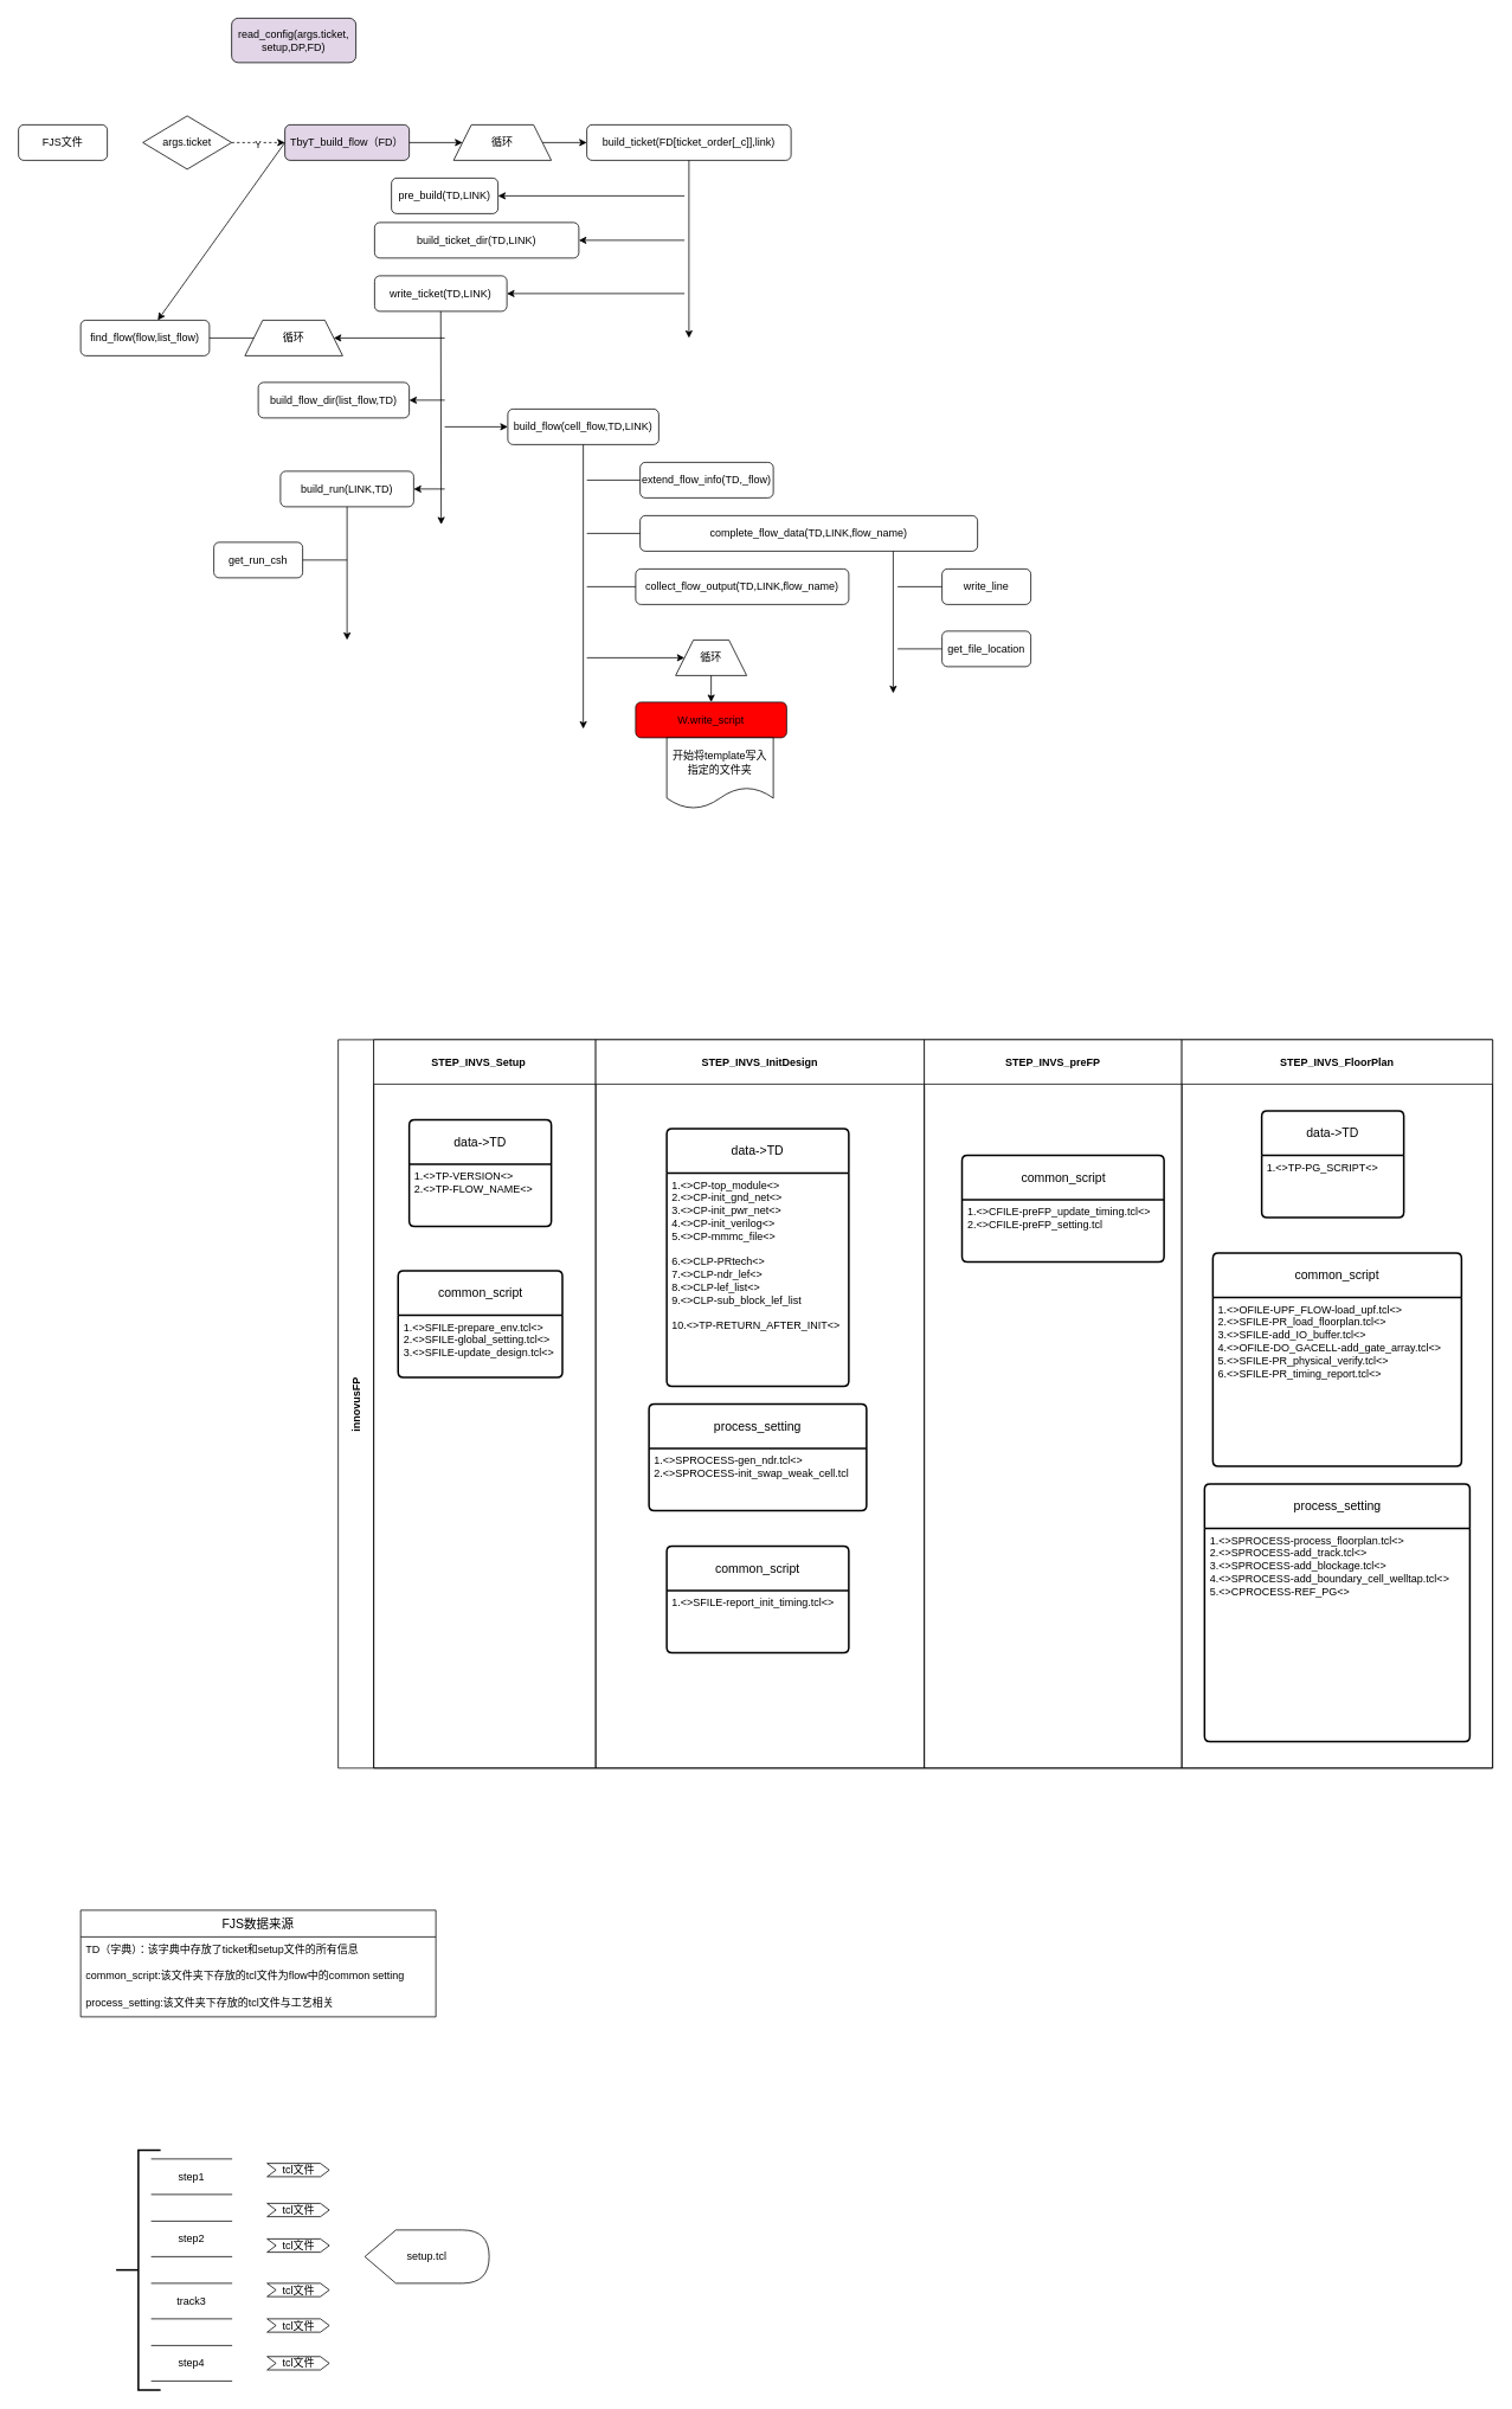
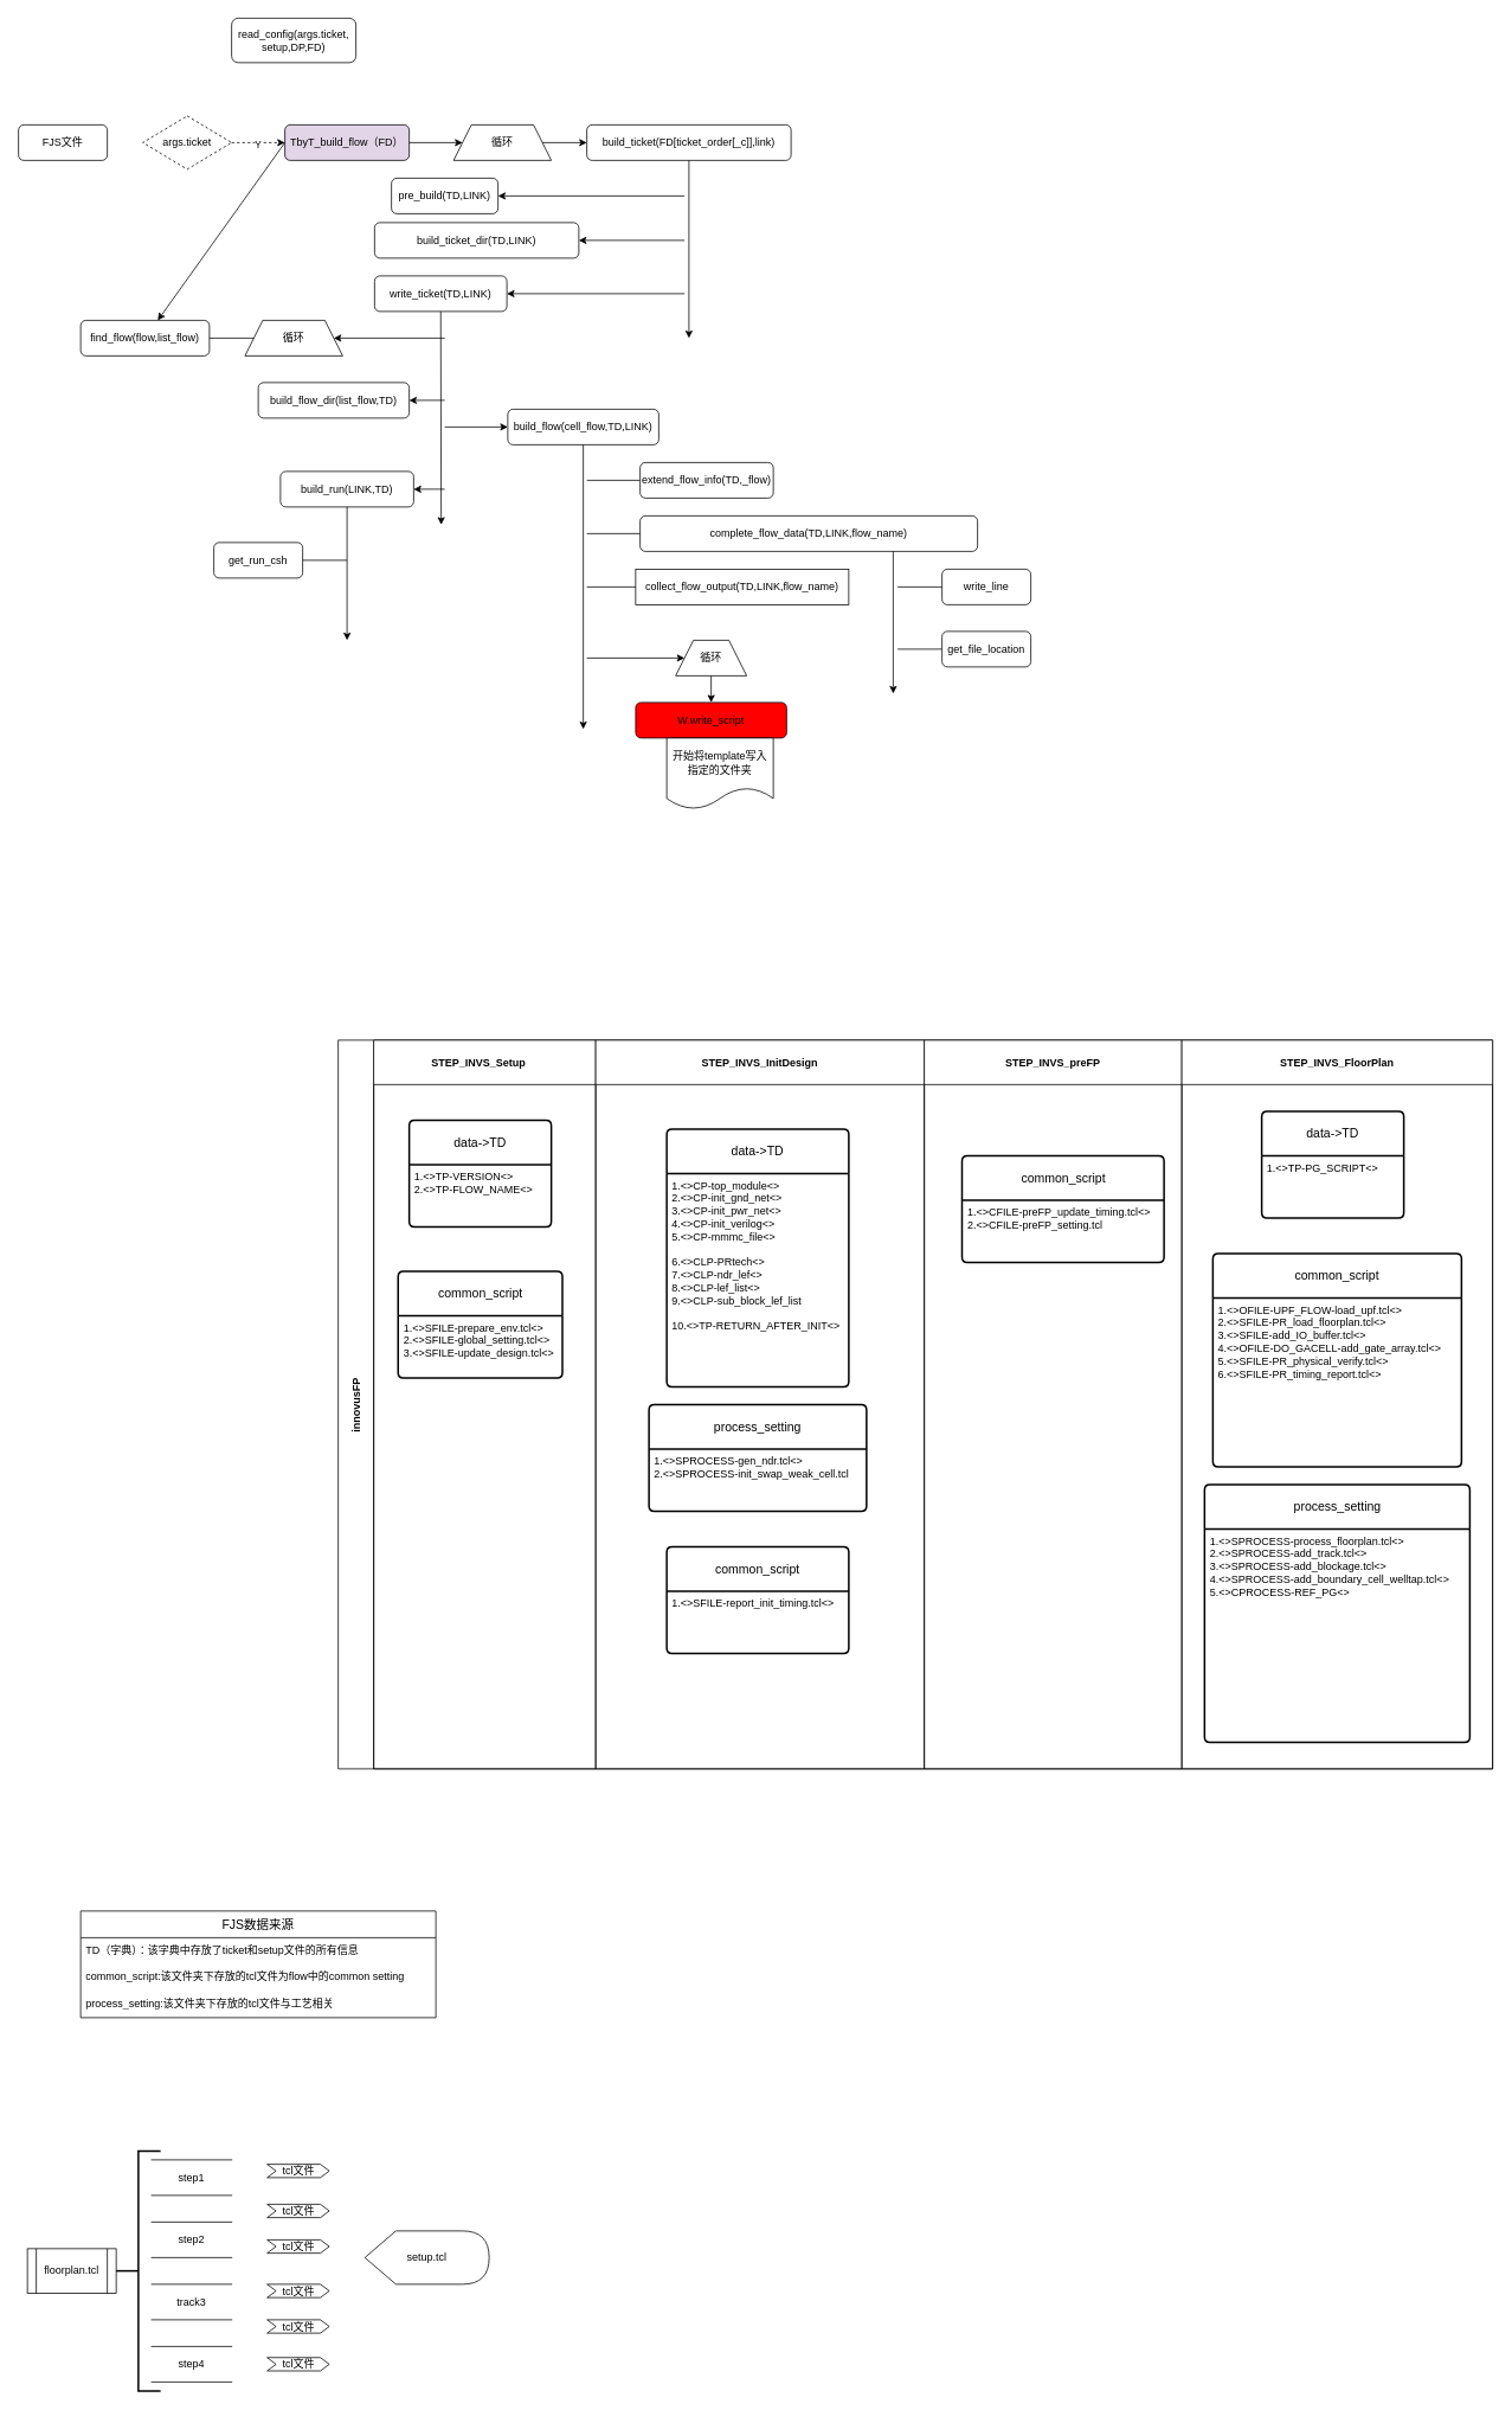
- <mxCell id="8" value="read_config(args.ticket,&lt;div&gt;setup,DP,FD)&lt;/div&gt;" style="rounded=1;whiteSpace=wrap;html=1;fillColor=#e1d5e7;" parent="1" vertex="1"><mxGeometry x="260" y="20" width="140" height="50" as="geometry" /></mxCell>
+ <mxCell id="8" value="read_config(args.ticket,&lt;div&gt;setup,DP,FD)&lt;/div&gt;" style="rounded=1;whiteSpace=wrap;html=1;" parent="1" vertex="1"><mxGeometry x="260" y="20" width="140" height="50" as="geometry" /></mxCell>
- <mxCell id="3" value="args.ticket" style="rhombus;whiteSpace=wrap;html=1;" parent="1" vertex="1"><mxGeometry x="160" y="130" width="100" height="60" as="geometry" /></mxCell>
+ <mxCell id="3" value="args.ticket" style="rhombus;whiteSpace=wrap;html=1;dashed=1;" parent="1" vertex="1"><mxGeometry x="160" y="130" width="100" height="60" as="geometry" /></mxCell>
- <mxCell id="29" value="collect_flow_output(TD,LINK,flow_name)" style="rounded=1;whiteSpace=wrap;html=1;" parent="1" vertex="1"><mxGeometry x="715" y="640" width="240" height="40" as="geometry" /></mxCell>
+ <mxCell id="29" value="collect_flow_output(TD,LINK,flow_name)" style="whiteSpace=wrap;html=1;rounded=0;" parent="1" vertex="1"><mxGeometry x="715" y="640" width="240" height="40" as="geometry" /></mxCell>
+ <mxCell id="88" value="floorplan.tcl" style="shape=process;whiteSpace=wrap;html=1;backgroundOutline=1;" vertex="1" parent="1"><mxGeometry x="30" y="2530" width="100" height="50" as="geometry" /></mxCell>
